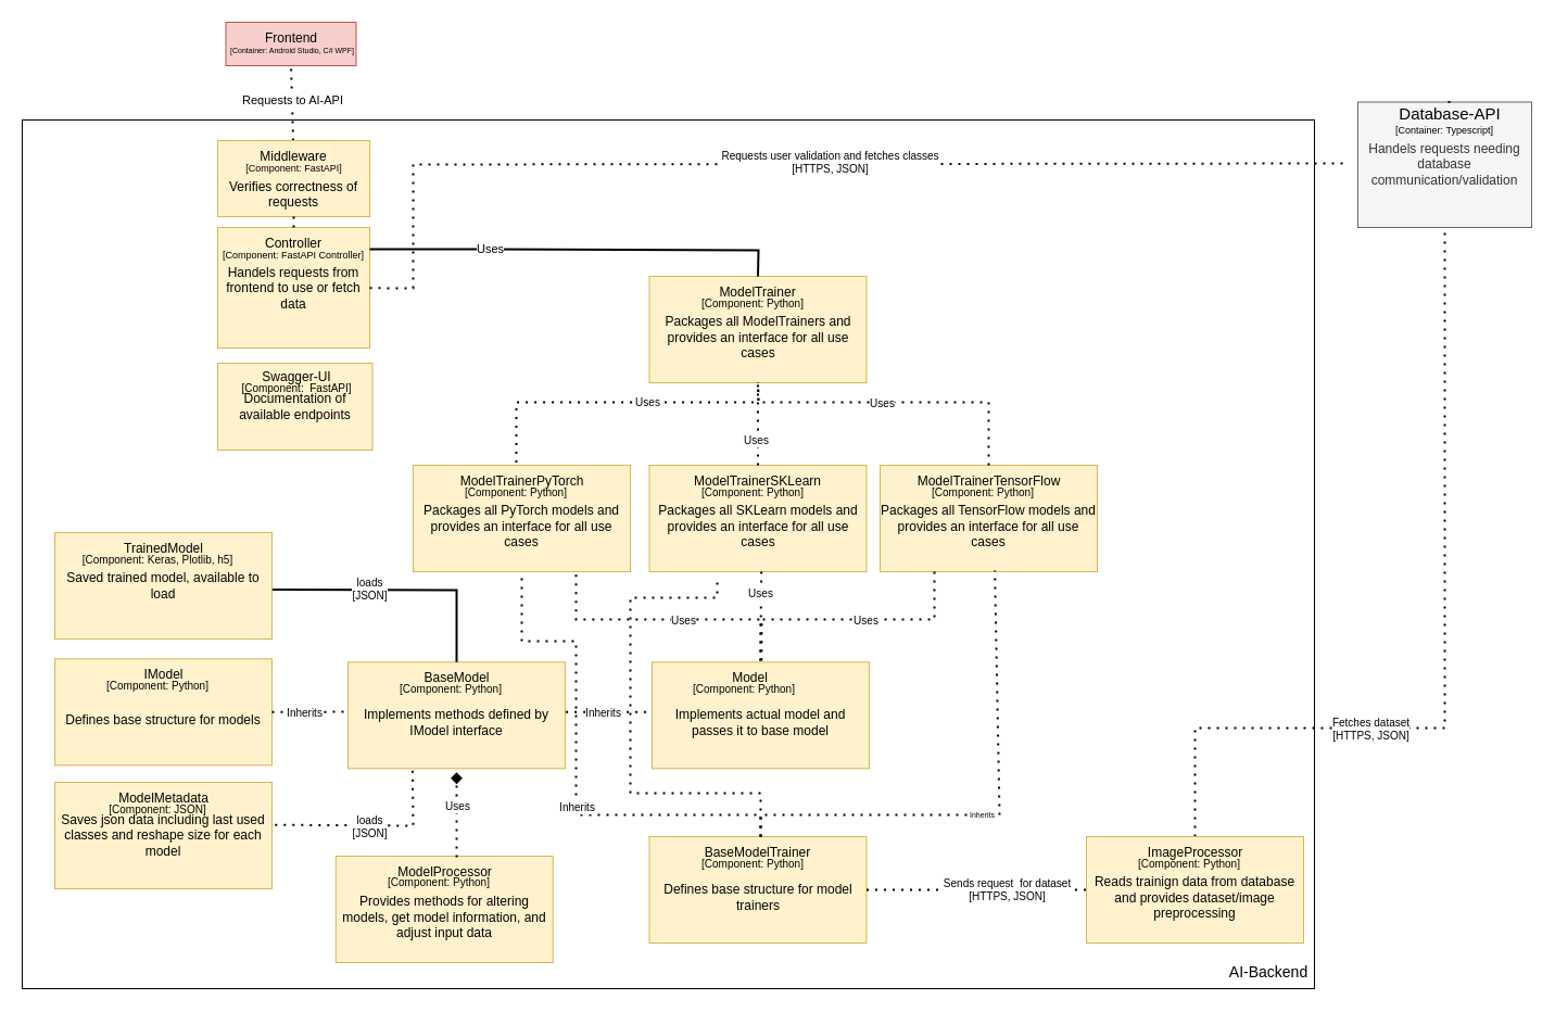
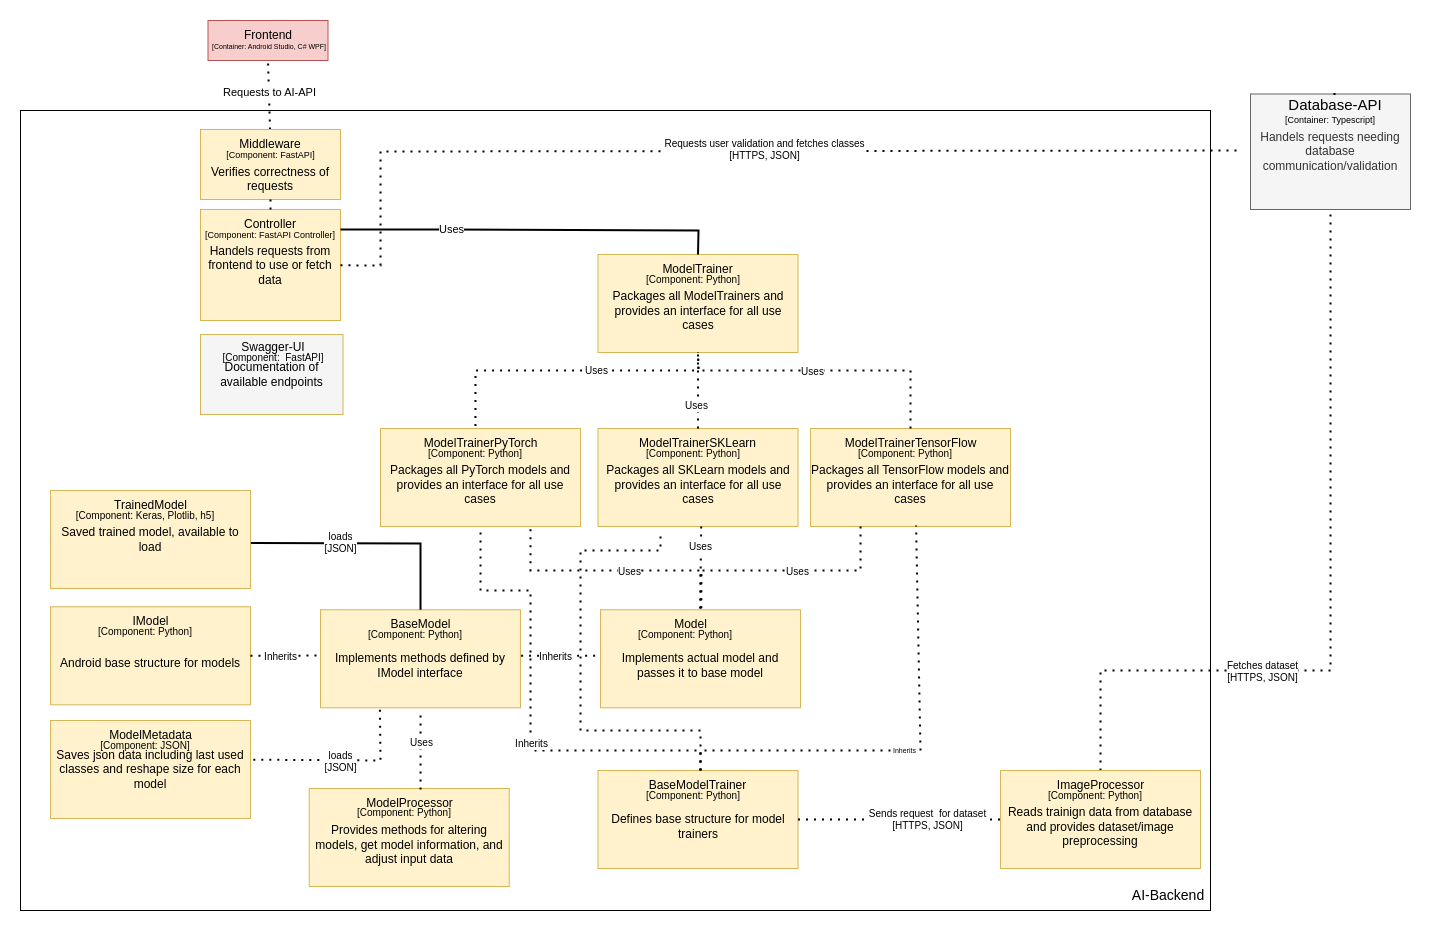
- <mxCell id="20" value="Documentation of available endpoints" style="rounded=0;whiteSpace=wrap;html=1;fillColor=#fff2cc;strokeColor=#d6b656;" parent="1" vertex="1"><mxGeometry x="200" y="334" width="142.5" height="80" as="geometry" /></mxCell>
+ <mxCell id="20" value="Documentation of available endpoints" style="rounded=0;whiteSpace=wrap;html=1;fillColor=#f5f5f5;strokeColor=#d6b656;" parent="1" vertex="1"><mxGeometry x="200" y="334" width="142.5" height="80" as="geometry" /></mxCell>
- <mxCell id="24" value="&lt;div&gt;&lt;/div&gt;&lt;div&gt;&lt;br&gt;&lt;/div&gt;&lt;div&gt;Defines base structure for models&lt;/div&gt;" style="rounded=0;whiteSpace=wrap;html=1;fillColor=#fff2cc;strokeColor=#d6b656;" parent="1" vertex="1"><mxGeometry x="50" y="606.3" width="200" height="98" as="geometry" /></mxCell>
+ <mxCell id="24" value="&lt;div&gt;&lt;/div&gt;&lt;div&gt;&lt;br&gt;&lt;/div&gt;&lt;div&gt;Android base structure for models&lt;/div&gt;" style="rounded=0;whiteSpace=wrap;html=1;fillColor=#fff2cc;strokeColor=#d6b656;" parent="1" vertex="1"><mxGeometry x="50" y="606.3" width="200" height="98" as="geometry" /></mxCell>
- <mxCell id="83" value="" style="endArrow=diamond;dashed=1;html=1;dashPattern=1 3;strokeWidth=2;rounded=0;fontSize=7;entryX=0.5;entryY=1.036;entryDx=0;entryDy=0;entryPerimeter=0;exitX=0.61;exitY=0.033;exitDx=0;exitDy=0;exitPerimeter=0;" parent="1" source="81" target="64" edge="1"><mxGeometry width="50" height="50" relative="1" as="geometry"><mxPoint x="410" y="740" as="sourcePoint" /><mxPoint x="460" y="690" as="targetPoint" /></mxGeometry></mxCell>
+ <mxCell id="83" value="" style="endArrow=none;dashed=1;html=1;dashPattern=1 3;strokeWidth=2;rounded=0;fontSize=7;entryX=0.5;entryY=1.036;entryDx=0;entryDy=0;entryPerimeter=0;exitX=0.61;exitY=0.033;exitDx=0;exitDy=0;exitPerimeter=0;" parent="1" source="81" target="64" edge="1"><mxGeometry width="50" height="50" relative="1" as="geometry"><mxPoint x="410" y="740" as="sourcePoint" /><mxPoint x="460" y="690" as="targetPoint" /></mxGeometry></mxCell>
